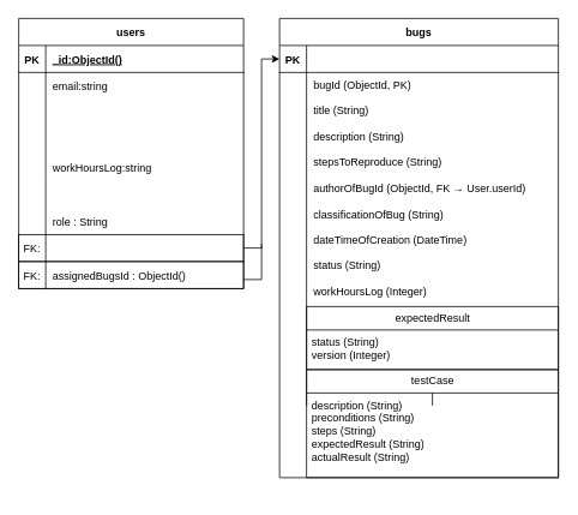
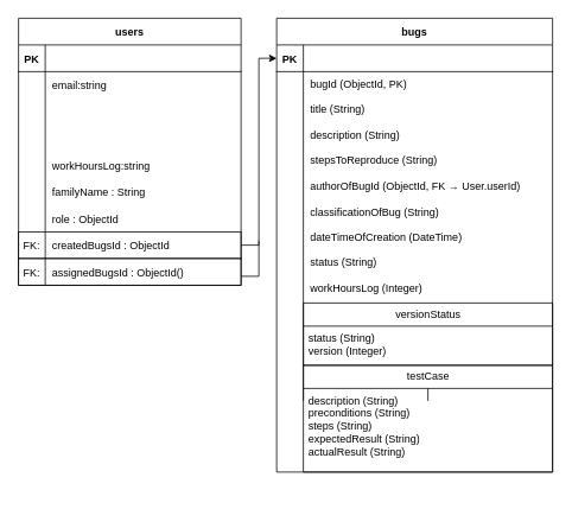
- <mxCell id="5" value="_id:ObjectId()" style="shape=partialRectangle;overflow=hidden;connectable=0;fillColor=none;top=0;left=0;bottom=0;right=0;align=left;spacingLeft=6;fontStyle=5;" vertex="1" parent="3"><mxGeometry x="30" width="220" height="30" as="geometry"><mxRectangle width="220" height="30" as="alternateBounds" /></mxGeometry></mxCell>
+ <mxCell id="18" value="familyName : String" style="shape=partialRectangle;overflow=hidden;connectable=0;fillColor=none;top=0;left=0;bottom=0;right=0;align=left;spacingLeft=6;" vertex="1" parent="16"><mxGeometry x="30" width="220" height="30" as="geometry"><mxRectangle width="220" height="30" as="alternateBounds" /></mxGeometry></mxCell>
- <mxCell id="21" value="role : String" style="shape=partialRectangle;overflow=hidden;connectable=0;fillColor=none;top=0;left=0;bottom=0;right=0;align=left;spacingLeft=6;" vertex="1" parent="19"><mxGeometry x="30" width="220" height="30" as="geometry"><mxRectangle width="220" height="30" as="alternateBounds" /></mxGeometry></mxCell>
+ <mxCell id="21" value="role : ObjectId" style="shape=partialRectangle;overflow=hidden;connectable=0;fillColor=none;top=0;left=0;bottom=0;right=0;align=left;spacingLeft=6;" vertex="1" parent="19"><mxGeometry x="30" width="220" height="30" as="geometry"><mxRectangle width="220" height="30" as="alternateBounds" /></mxGeometry></mxCell>
+ <mxCell id="24" value="createdBugsId : ObjectId" style="shape=partialRectangle;overflow=hidden;connectable=0;fillColor=none;top=0;left=0;bottom=0;right=0;align=left;spacingLeft=6;perimeterSpacing=0;strokeColor=default;shadow=0;" vertex="1" parent="22"><mxGeometry x="30" width="220" height="30" as="geometry"><mxRectangle width="220" height="30" as="alternateBounds" /></mxGeometry></mxCell>
- <mxCell id="41" value="expectedResult" style="swimlane;fontStyle=0;childLayout=stackLayout;horizontal=1;startSize=26;fillColor=none;horizontalStack=0;resizeParent=1;resizeParentMax=0;resizeLast=0;collapsible=1;marginBottom=0;html=1;" vertex="1" parent="32"><mxGeometry x="30" y="320" width="280" height="70" as="geometry" /></mxCell>
+ <mxCell id="41" value="versionStatus" style="swimlane;fontStyle=0;childLayout=stackLayout;horizontal=1;startSize=26;fillColor=none;horizontalStack=0;resizeParent=1;resizeParentMax=0;resizeLast=0;collapsible=1;marginBottom=0;html=1;" vertex="1" parent="32"><mxGeometry x="30" y="320" width="280" height="70" as="geometry" /></mxCell>
